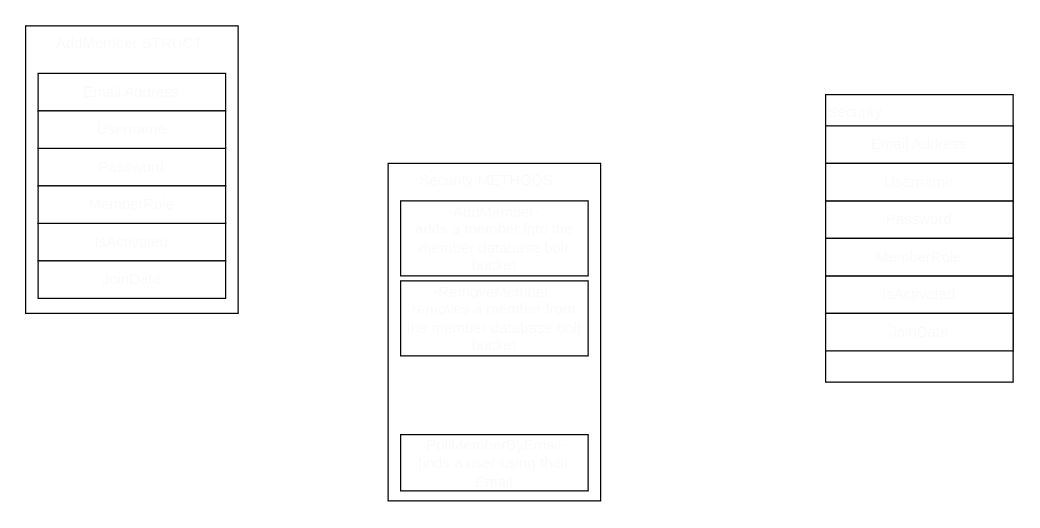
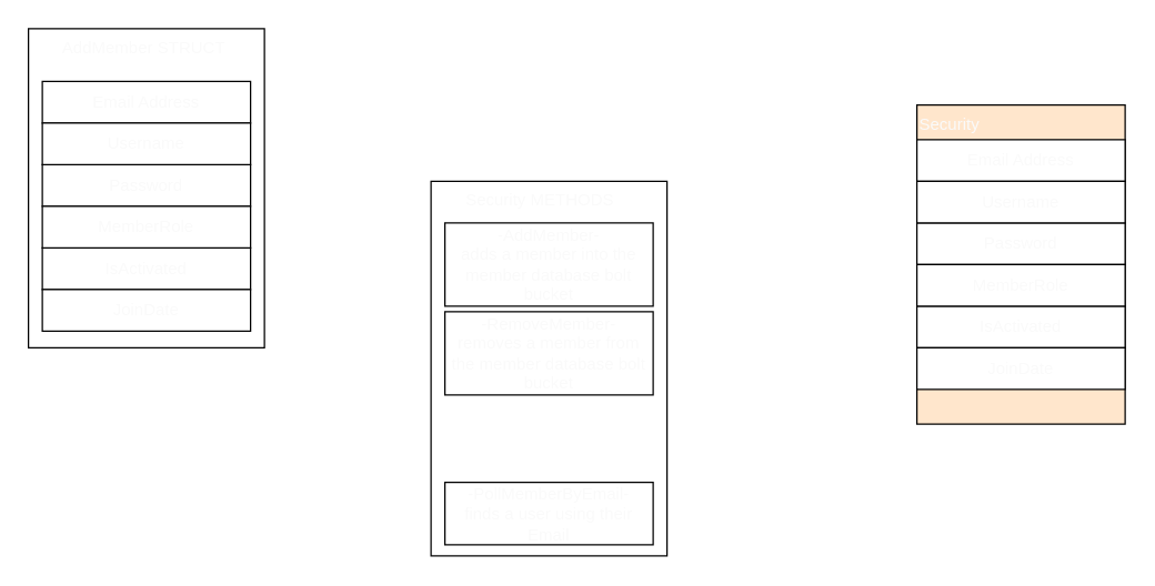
- <mxCell id="9" value="Security" style="rounded=0;whiteSpace=wrap;html=1;fontColor=#FAFAFA;align=left;verticalAlign=top;" vertex="1" parent="1"><mxGeometry x="660" y="75" width="150" height="230" as="geometry" /></mxCell>
+ <mxCell id="9" value="Security" style="rounded=0;whiteSpace=wrap;html=1;fontColor=#FAFAFA;align=left;verticalAlign=top;fillColor=#ffe6cc;" vertex="1" parent="1"><mxGeometry x="660" y="75" width="150" height="230" as="geometry" /></mxCell>
